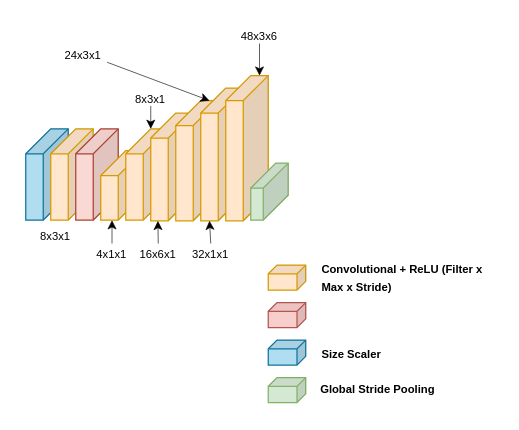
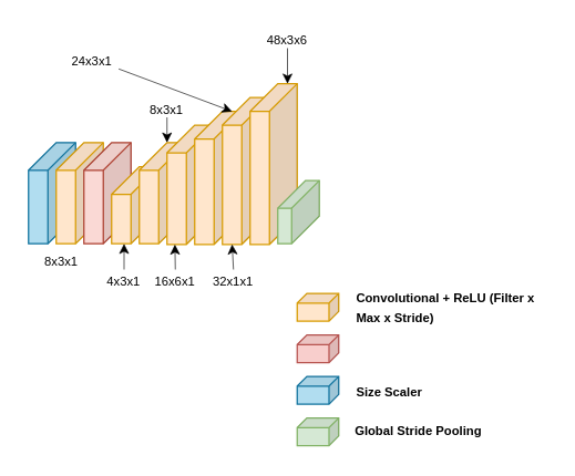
- <mxCell id="15" value="&lt;p style=&quot;line-height: 1&quot;&gt;&lt;font style=&quot;font-size: 9px&quot;&gt;4x1x1&lt;/font&gt;&lt;/p&gt;" style="text;html=1;strokeColor=none;fillColor=none;align=center;verticalAlign=middle;whiteSpace=wrap;rounded=0;" parent="2" vertex="1"><mxGeometry x="45" y="174.31" width="48" height="14.31" as="geometry" /></mxCell>
+ <mxCell id="15" value="&lt;p style=&quot;line-height: 1&quot;&gt;&lt;font style=&quot;font-size: 9px&quot;&gt;4x3x1&lt;/font&gt;&lt;/p&gt;" style="text;html=1;strokeColor=none;fillColor=none;align=center;verticalAlign=middle;whiteSpace=wrap;rounded=0;" parent="2" vertex="1"><mxGeometry x="45" y="174.31" width="48" height="14.31" as="geometry" /></mxCell>
